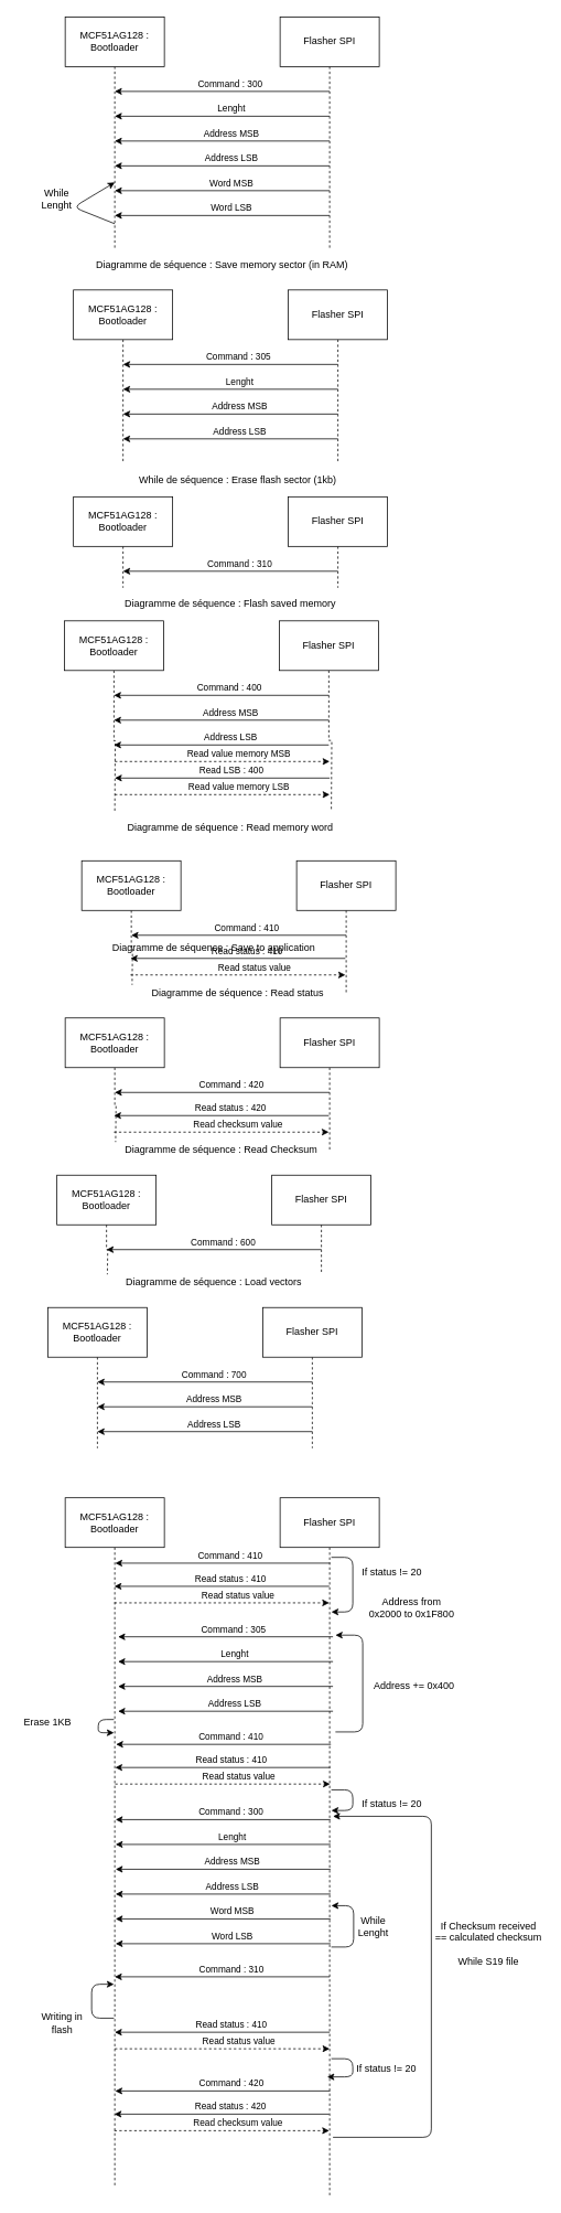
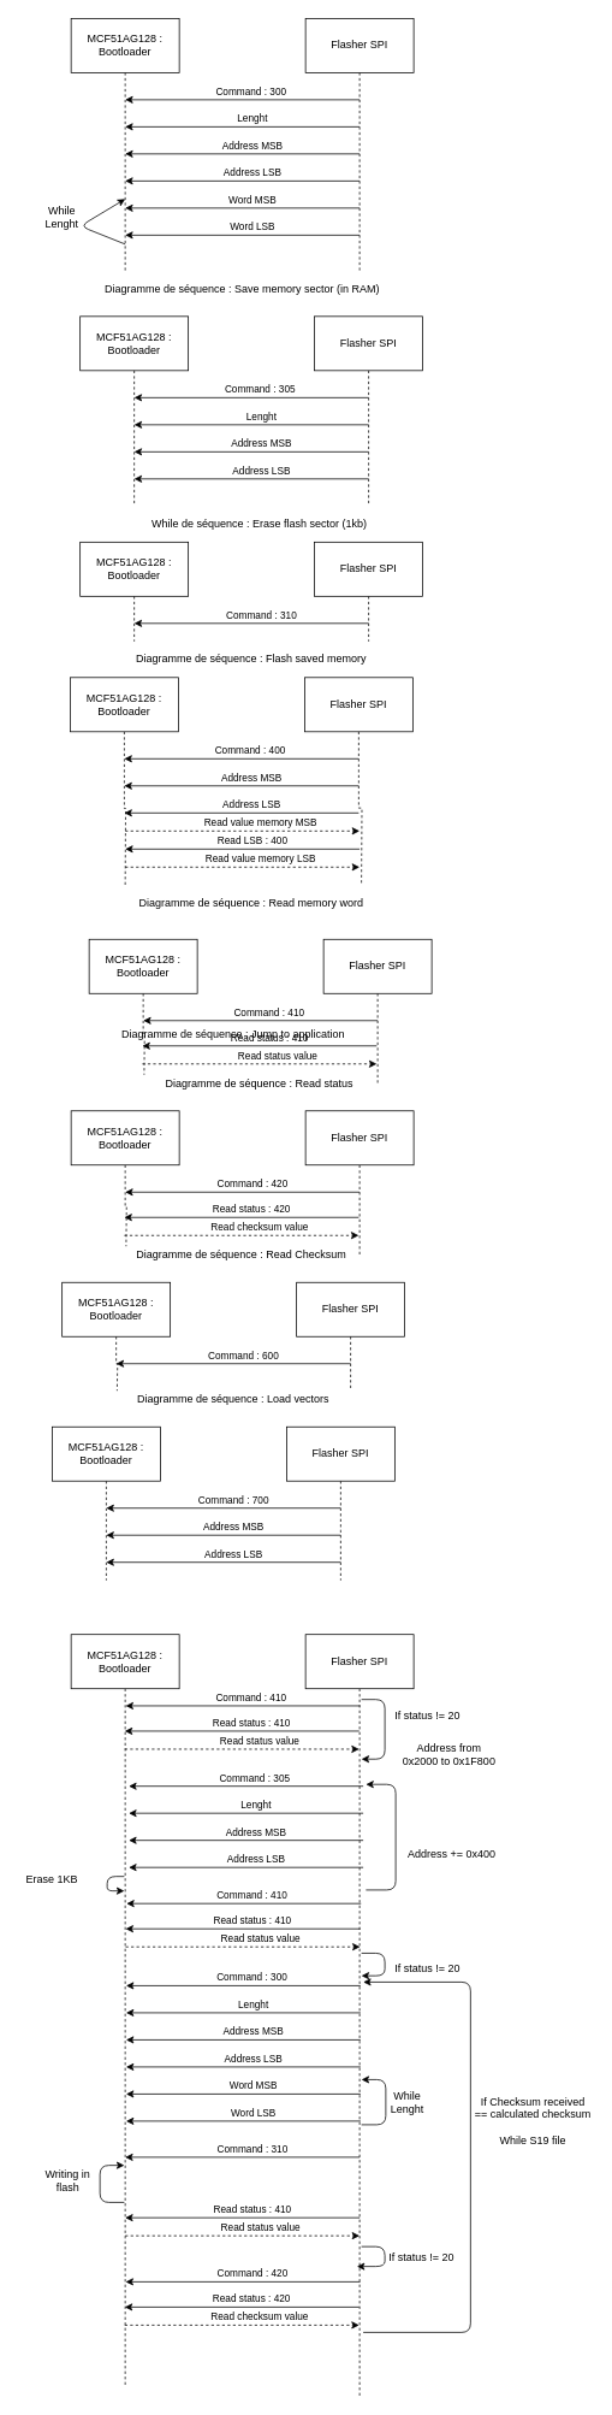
- <mxCell id="97" value="Diagramme de séquence : Save to application" style="text;html=1;strokeColor=none;fillColor=none;align=center;verticalAlign=middle;whiteSpace=wrap;rounded=0;" parent="1" vertex="1"><mxGeometry x="88" y="1135" width="340" height="20" as="geometry" /></mxCell>
+ <mxCell id="97" value="Diagramme de séquence : Jump to application" style="text;html=1;strokeColor=none;fillColor=none;align=center;verticalAlign=middle;whiteSpace=wrap;rounded=0;" parent="1" vertex="1"><mxGeometry x="88" y="1135" width="340" height="20" as="geometry" /></mxCell>
- <mxCell id="138" value="Address += 0x400" style="text;html=1;strokeColor=none;fillColor=none;align=center;verticalAlign=middle;whiteSpace=wrap;rounded=0;" parent="1" vertex="1"><mxGeometry x="442" y="2027" width="117" height="22" as="geometry" /></mxCell>
+ <mxCell id="138" value="Address += 0x400" style="text;html=1;strokeColor=none;fillColor=none;align=center;verticalAlign=middle;whiteSpace=wrap;rounded=0;" parent="1" vertex="1"><mxGeometry x="442" y="2042" width="117" height="22" as="geometry" /></mxCell>
- <mxCell id="127" value="Writing in flash" style="text;html=1;strokeColor=none;fillColor=none;align=center;verticalAlign=middle;whiteSpace=wrap;rounded=0;" parent="1" vertex="1"><mxGeometry x="45" y="2429" width="59" height="31" as="geometry" /></mxCell>
+ <mxCell id="127" value="Writing in flash" style="text;html=1;strokeColor=none;fillColor=none;align=center;verticalAlign=middle;whiteSpace=wrap;rounded=0;" parent="1" vertex="1"><mxGeometry x="45" y="2399" width="59" height="31" as="geometry" /></mxCell>
